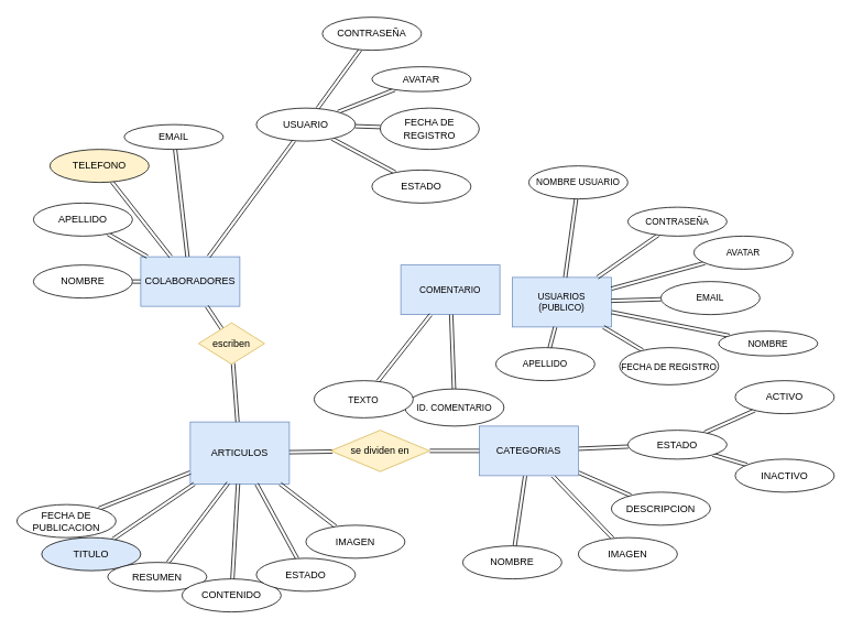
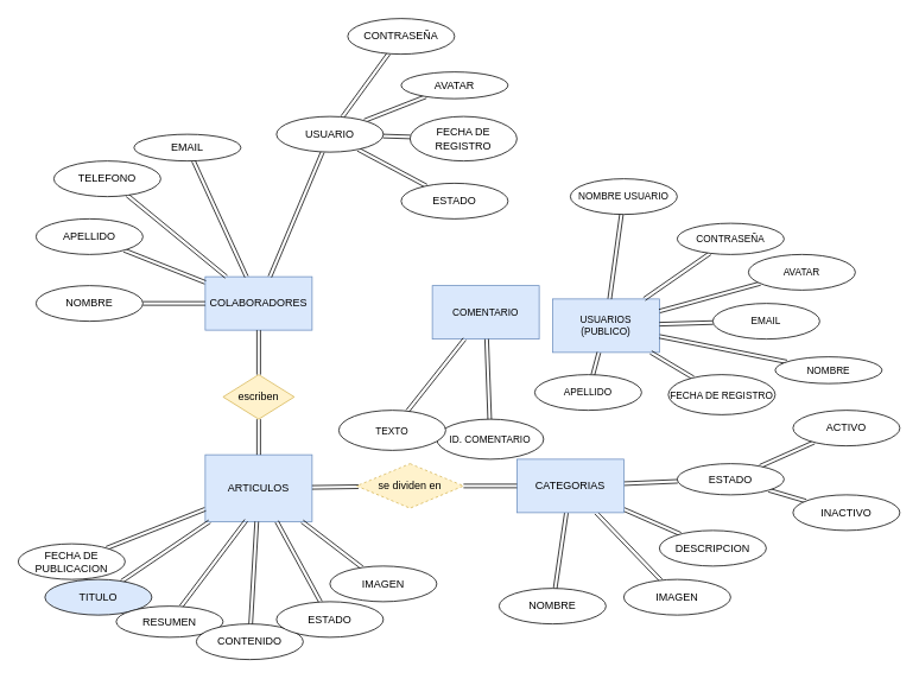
- <mxCell id="20" value="TELEFONO" style="ellipse;whiteSpace=wrap;html=1;fillColor=#fff2cc;" vertex="1" parent="1"><mxGeometry x="60" y="180" width="120" height="40" as="geometry" /></mxCell>
+ <mxCell id="20" value="TELEFONO" style="ellipse;whiteSpace=wrap;html=1;" vertex="1" parent="1"><mxGeometry x="60" y="180" width="120" height="40" as="geometry" /></mxCell>
- <mxCell id="2" value="COLABORADORES" style="rounded=0;whiteSpace=wrap;html=1;fillColor=#dae8fc;strokeColor=#6c8ebf;" vertex="1" parent="1"><mxGeometry x="170" y="310" width="120" height="60" as="geometry" /></mxCell>
+ <mxCell id="2" value="COLABORADORES" style="rounded=0;whiteSpace=wrap;html=1;fillColor=#dae8fc;strokeColor=#6c8ebf;" vertex="1" parent="1"><mxGeometry x="230" y="310" width="120" height="60" as="geometry" /></mxCell>
- <mxCell id="29" value="escriben" style="rhombus;whiteSpace=wrap;html=1;fillColor=#fff2cc;strokeColor=#d6b656;" vertex="1" parent="1"><mxGeometry x="240" y="390" width="80" height="50" as="geometry" /></mxCell>
+ <mxCell id="29" value="escriben" style="rhombus;whiteSpace=wrap;html=1;fillColor=#fff2cc;strokeColor=#d6b656;" vertex="1" parent="1"><mxGeometry x="250" y="420" width="80" height="50" as="geometry" /></mxCell>
- <mxCell id="32" value="se dividen en" style="rhombus;whiteSpace=wrap;html=1;fillColor=#fff2cc;strokeColor=#d6b656;" vertex="1" parent="1"><mxGeometry x="400" y="520" width="120" height="50" as="geometry" /></mxCell>
+ <mxCell id="32" value="se dividen en" style="rhombus;whiteSpace=wrap;html=1;fillColor=#fff2cc;strokeColor=#d6b656;dashed=1;" vertex="1" parent="1"><mxGeometry x="400" y="520" width="120" height="50" as="geometry" /></mxCell>
